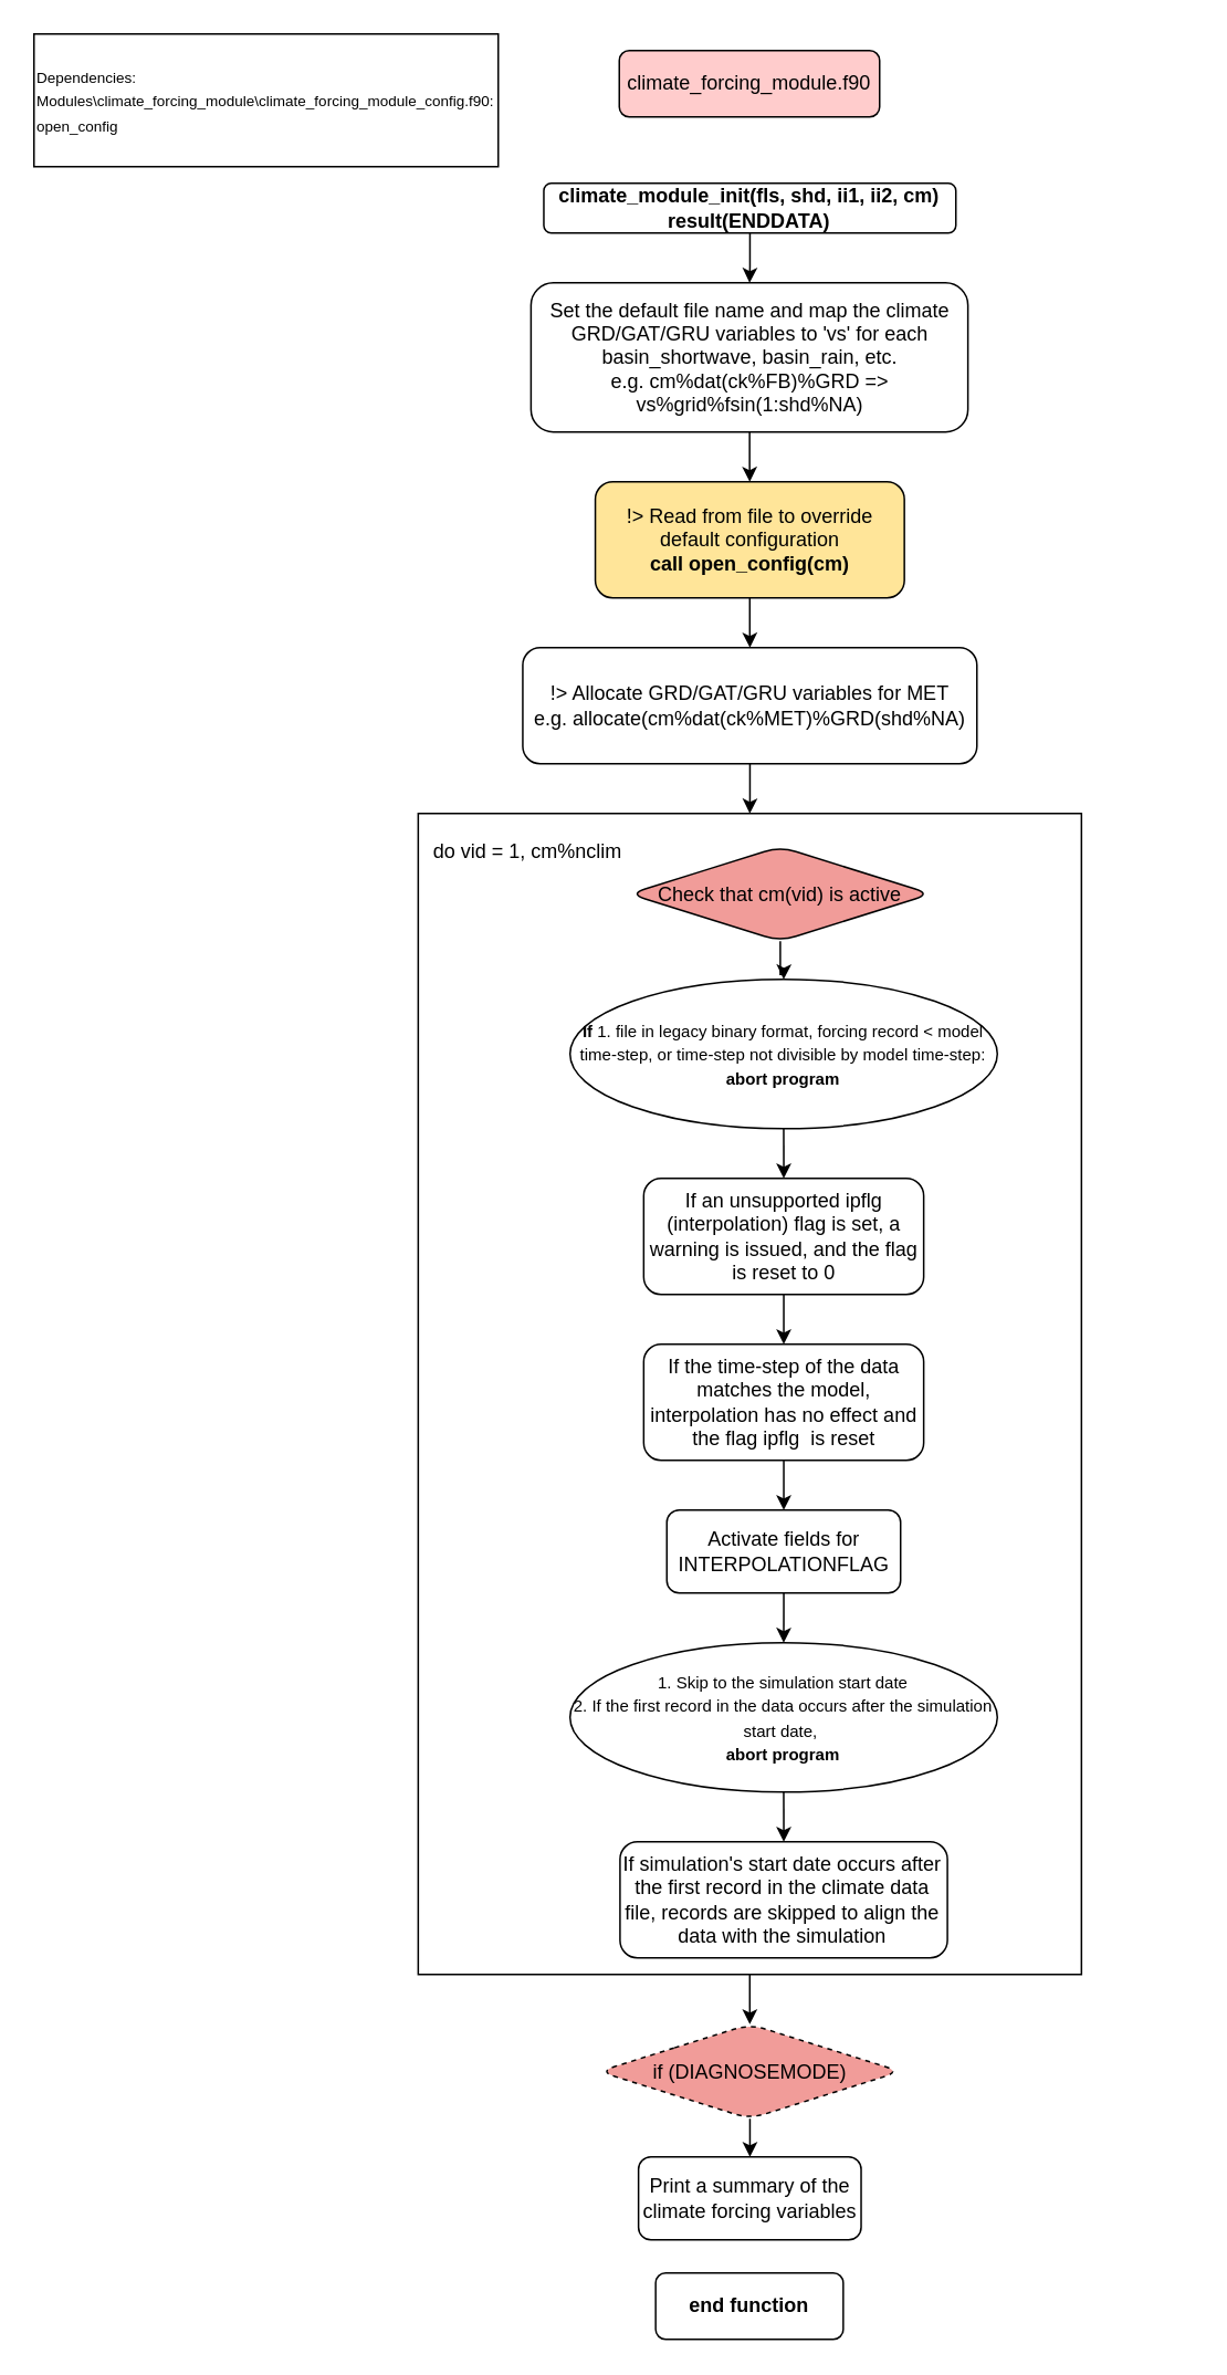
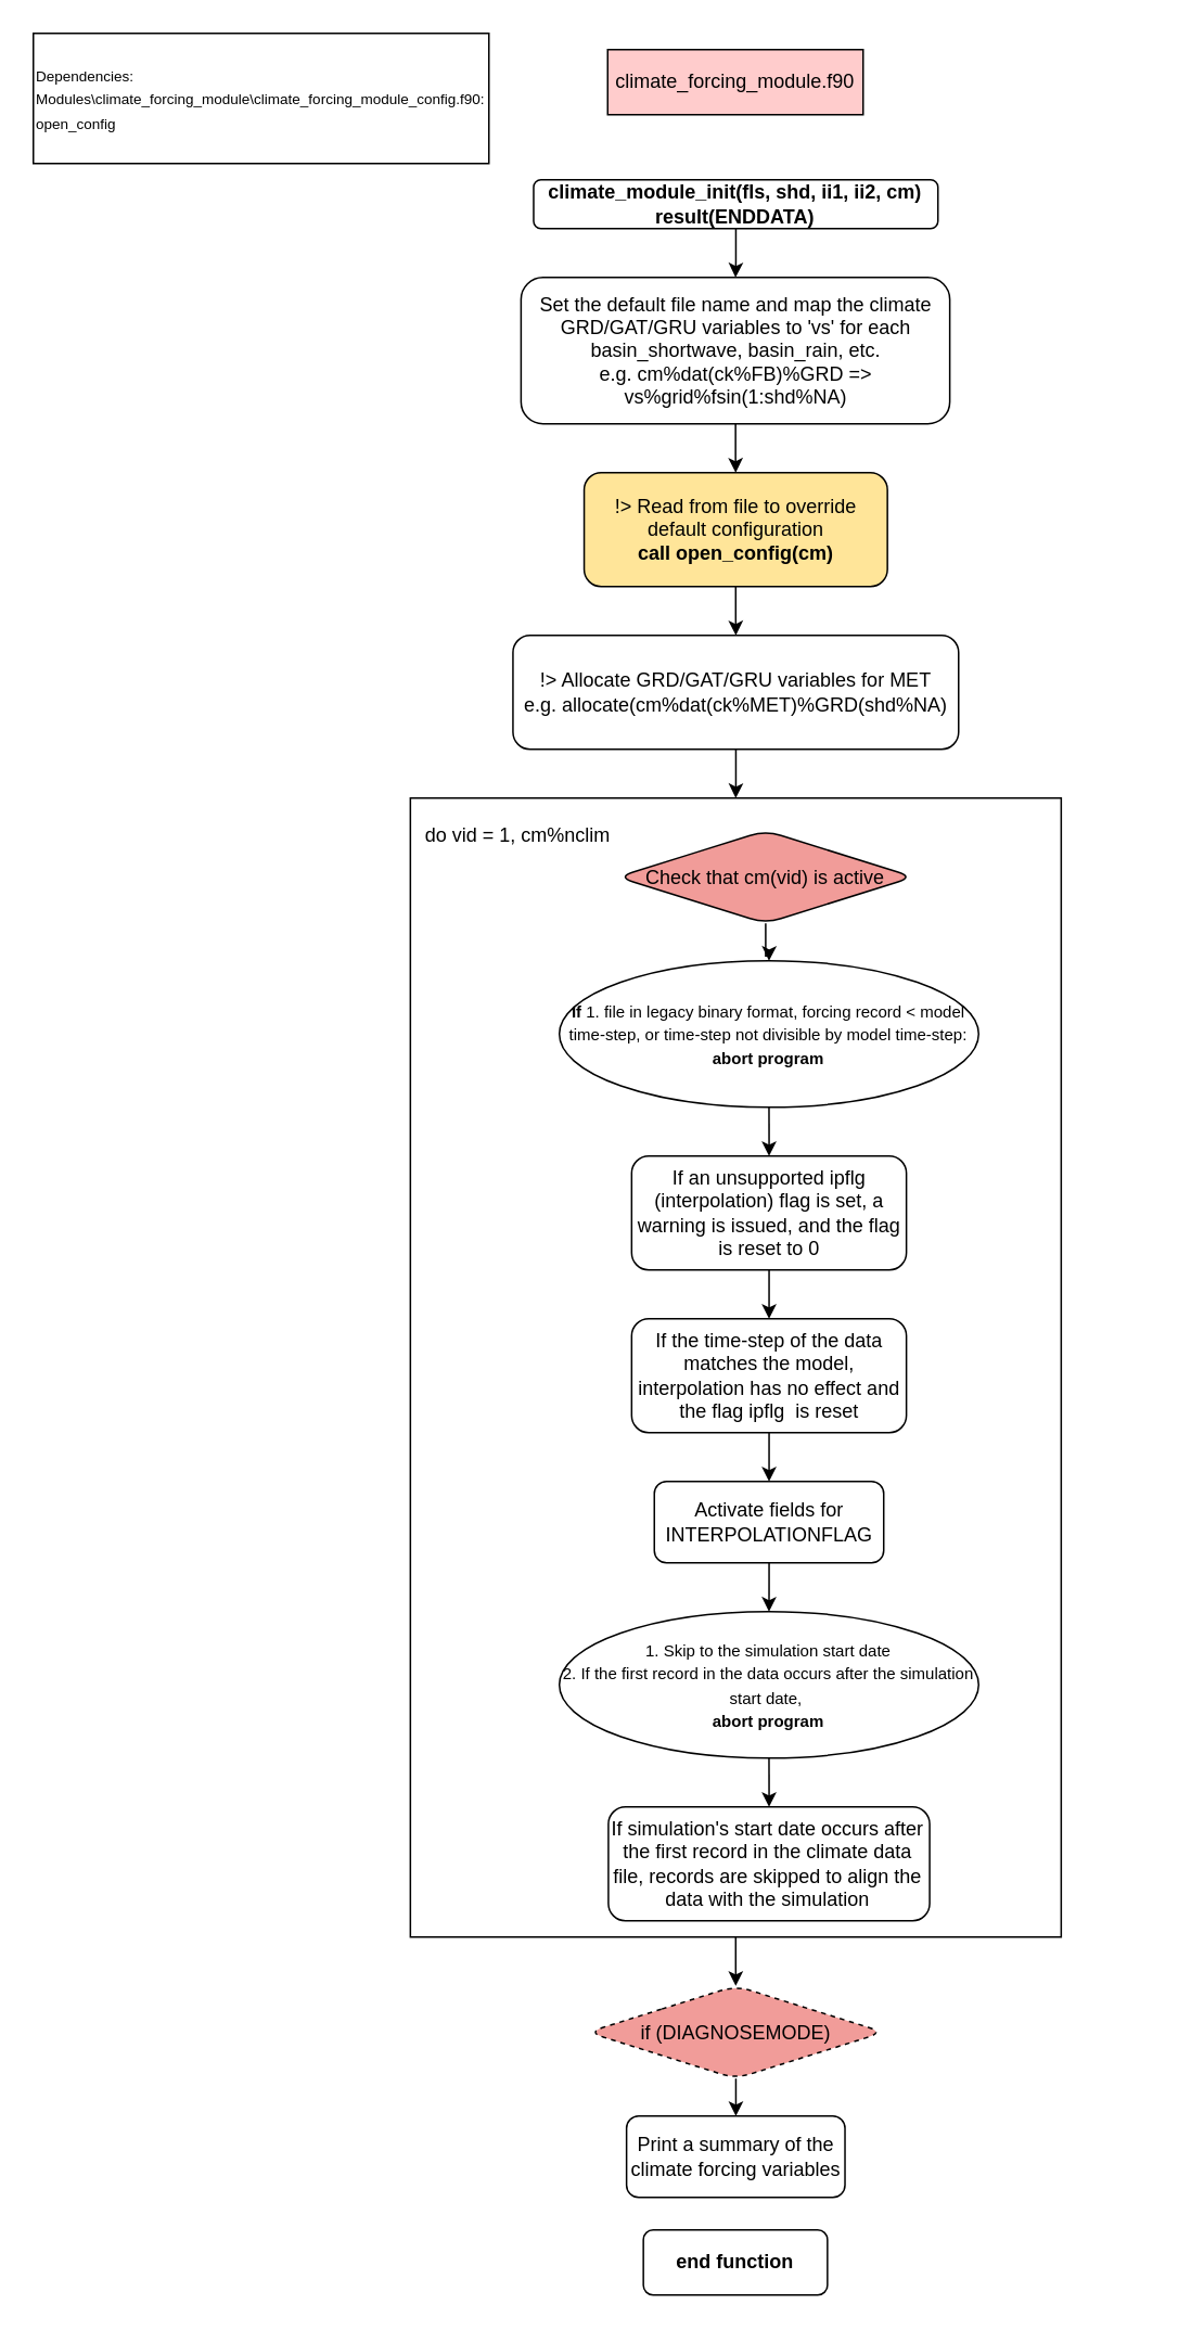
- <mxCell id="2" value="climate_forcing_module.f90" style="rounded=1;whiteSpace=wrap;html=1;fillColor=#FFCCCC;" vertex="1" parent="1"><mxGeometry x="373" y="30" width="157" height="40" as="geometry" /></mxCell>
+ <mxCell id="2" value="climate_forcing_module.f90" style="whiteSpace=wrap;html=1;fillColor=#FFCCCC;rounded=0;" vertex="1" parent="1"><mxGeometry x="373" y="30" width="157" height="40" as="geometry" /></mxCell>
